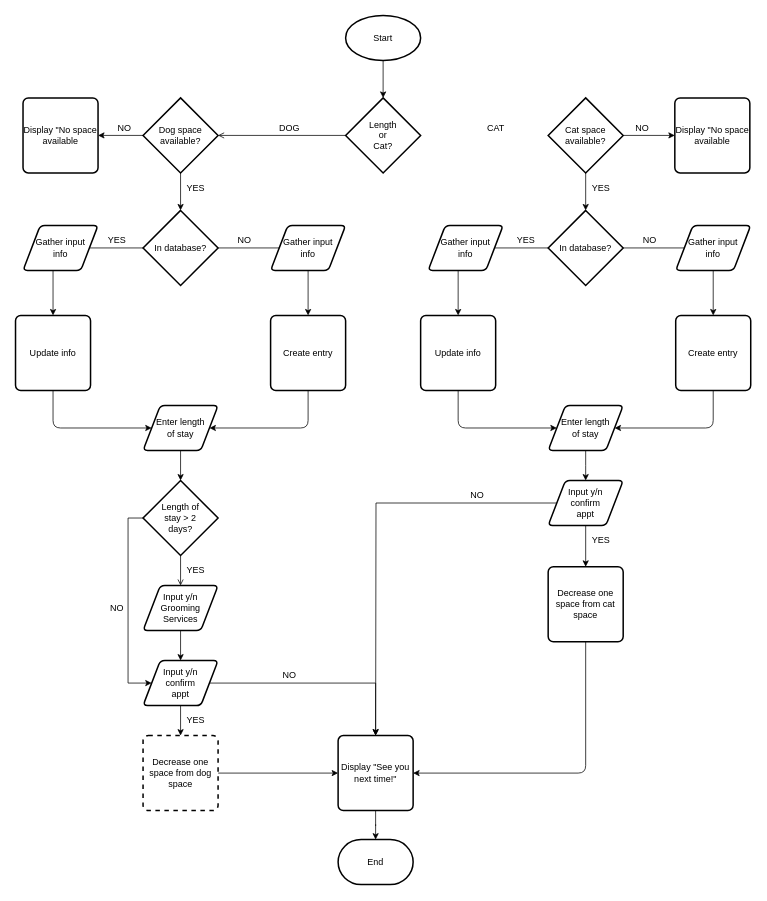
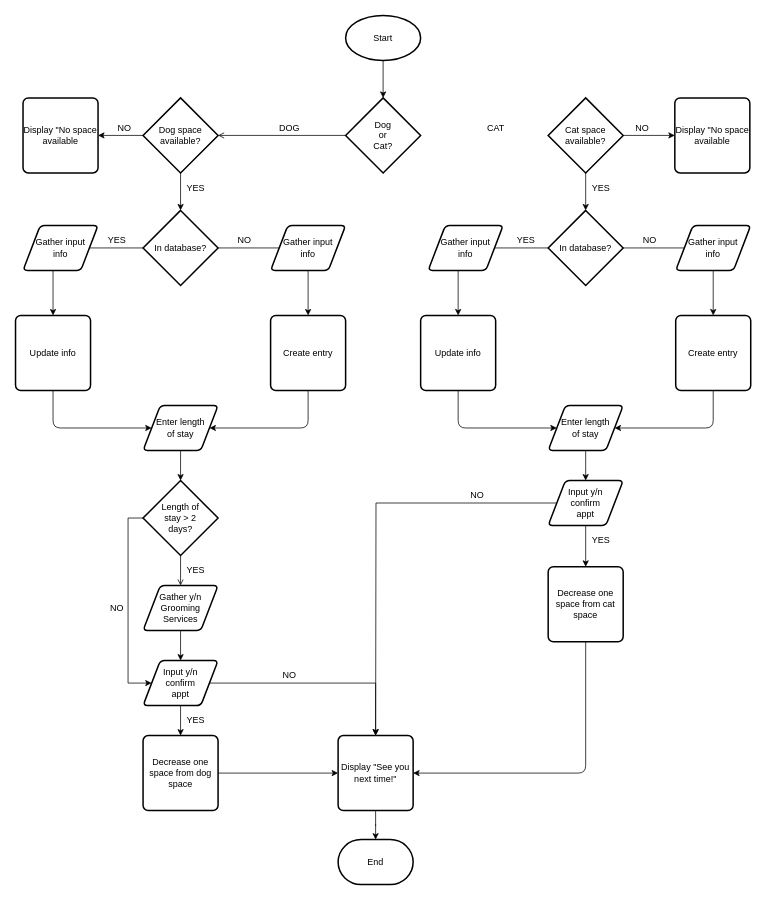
- <mxCell id="3" value="Length&lt;br&gt;or&lt;br&gt;Cat?" style="strokeWidth=2;html=1;shape=mxgraph.flowchart.decision;whiteSpace=wrap;" vertex="1" parent="1"><mxGeometry x="460" y="130" width="100" height="100" as="geometry" /></mxCell>
+ <mxCell id="3" value="Dog&lt;br&gt;or&lt;br&gt;Cat?" style="strokeWidth=2;html=1;shape=mxgraph.flowchart.decision;whiteSpace=wrap;" vertex="1" parent="1"><mxGeometry x="460" y="130" width="100" height="100" as="geometry" /></mxCell>
- <mxCell id="22" value="Input y/n&lt;br&gt;Grooming&lt;br&gt;Services" style="shape=parallelogram;html=1;strokeWidth=2;perimeter=parallelogramPerimeter;whiteSpace=wrap;rounded=1;arcSize=12;size=0.23;" vertex="1" parent="1"><mxGeometry x="190" y="780" width="100" height="60" as="geometry" /></mxCell>
+ <mxCell id="22" value="Gather y/n&lt;br&gt;Grooming&lt;br&gt;Services" style="shape=parallelogram;html=1;strokeWidth=2;perimeter=parallelogramPerimeter;whiteSpace=wrap;rounded=1;arcSize=12;size=0.23;" vertex="1" parent="1"><mxGeometry x="190" y="780" width="100" height="60" as="geometry" /></mxCell>
- <mxCell id="27" value="Decrease one space from dog space" style="rounded=1;whiteSpace=wrap;html=1;absoluteArcSize=1;arcSize=14;strokeWidth=2;dashed=1;" vertex="1" parent="1"><mxGeometry x="190" y="980" width="100" height="100" as="geometry" /></mxCell>
+ <mxCell id="27" value="Decrease one space from dog space" style="rounded=1;whiteSpace=wrap;html=1;absoluteArcSize=1;arcSize=14;strokeWidth=2;" vertex="1" parent="1"><mxGeometry x="190" y="980" width="100" height="100" as="geometry" /></mxCell>
